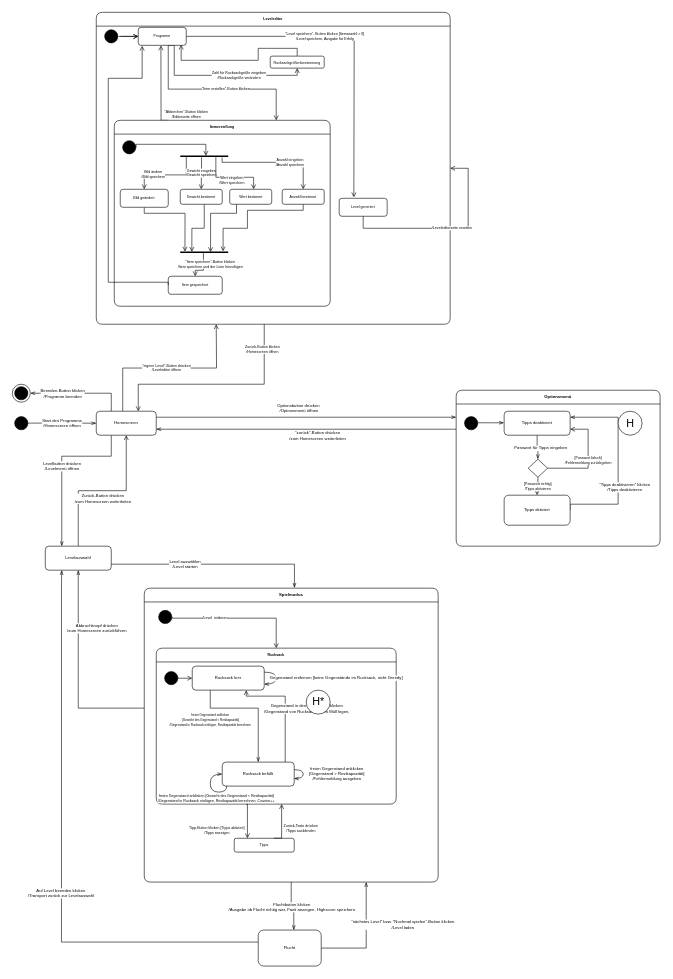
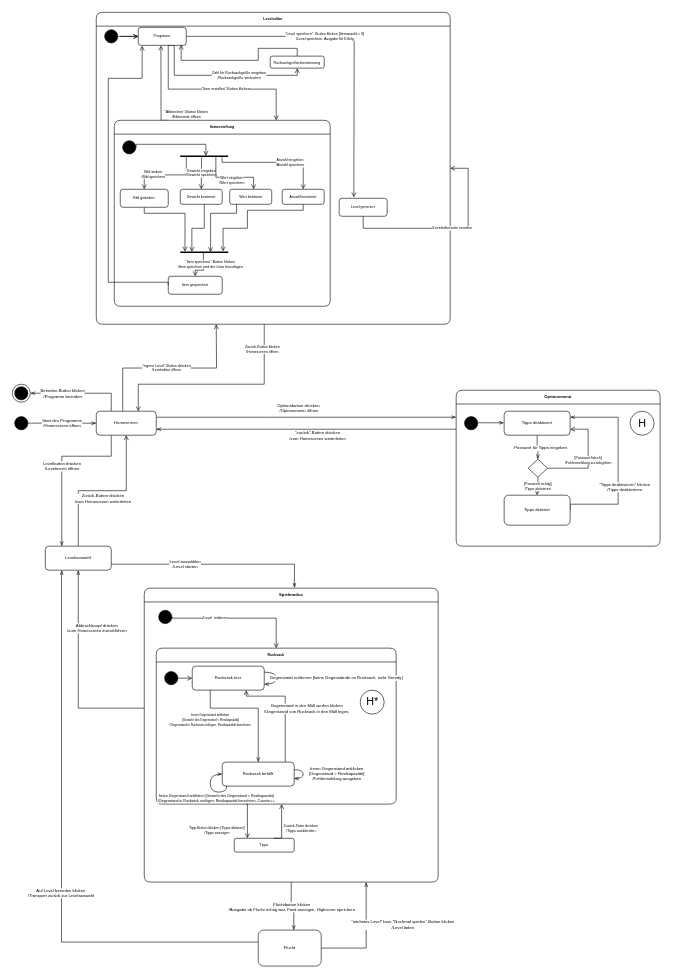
- <mxCell id="20" value="H" style="shape=ellipse;html=1;fontSize=18;align=center;" parent="12" vertex="1"><mxGeometry x="270" y="35" width="40" height="40" as="geometry" /></mxCell>
+ <mxCell id="20" value="H" style="shape=ellipse;html=1;fontSize=18;align=center;" parent="12" vertex="1"><mxGeometry x="290" y="35" width="40" height="40" as="geometry" /></mxCell>
- <mxCell id="48" value="H*" style="shape=ellipse;html=1;fontSize=18;align=center;rounded=1;" parent="36" vertex="1"><mxGeometry x="250" y="70" width="40" height="40" as="geometry" /></mxCell>
+ <mxCell id="48" value="H*" style="shape=ellipse;html=1;fontSize=18;align=center;rounded=1;" parent="36" vertex="1"><mxGeometry x="340" y="70" width="40" height="40" as="geometry" /></mxCell>
